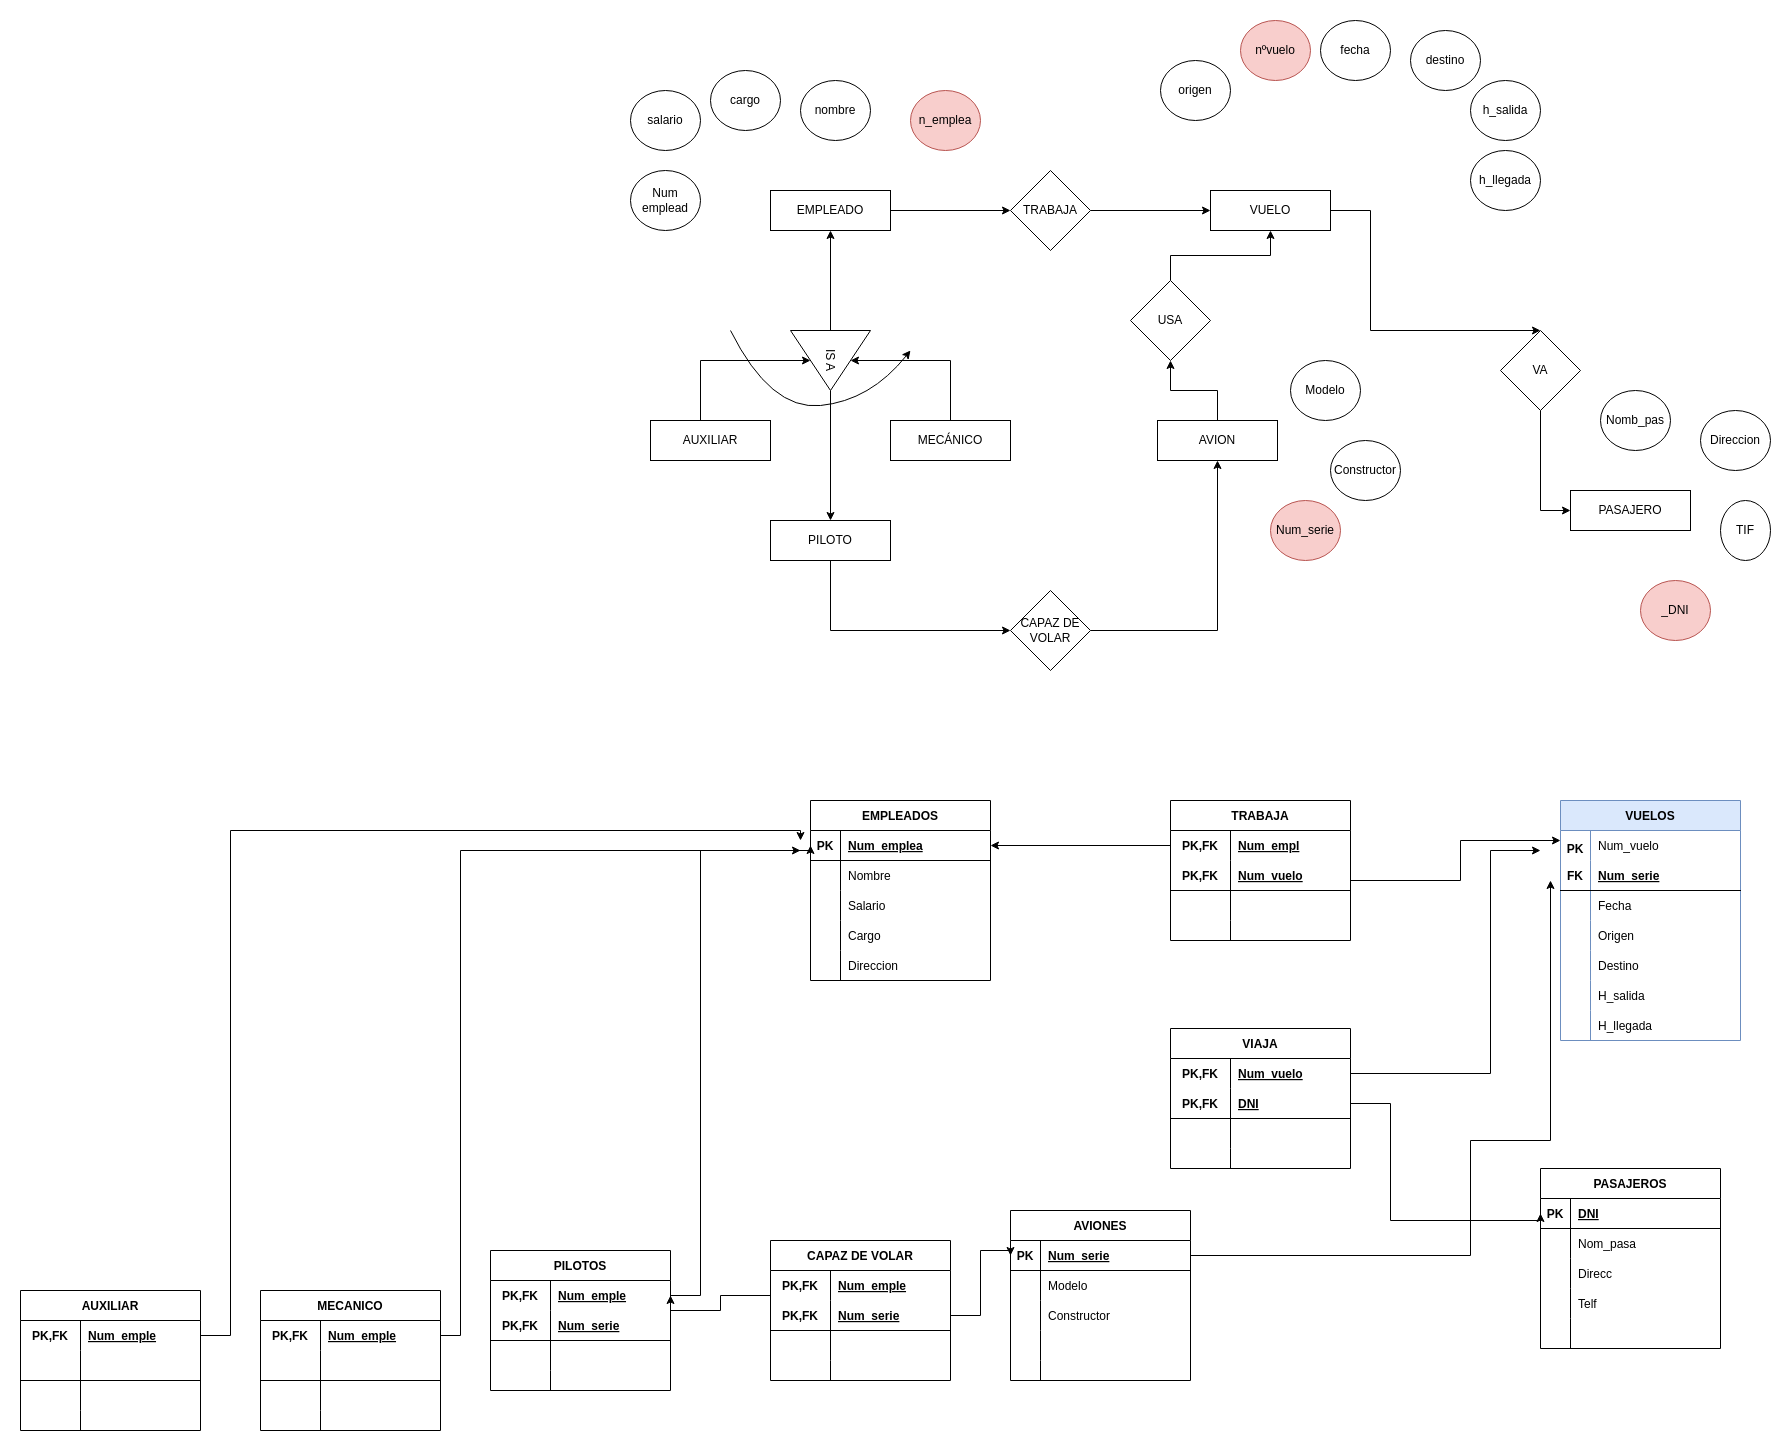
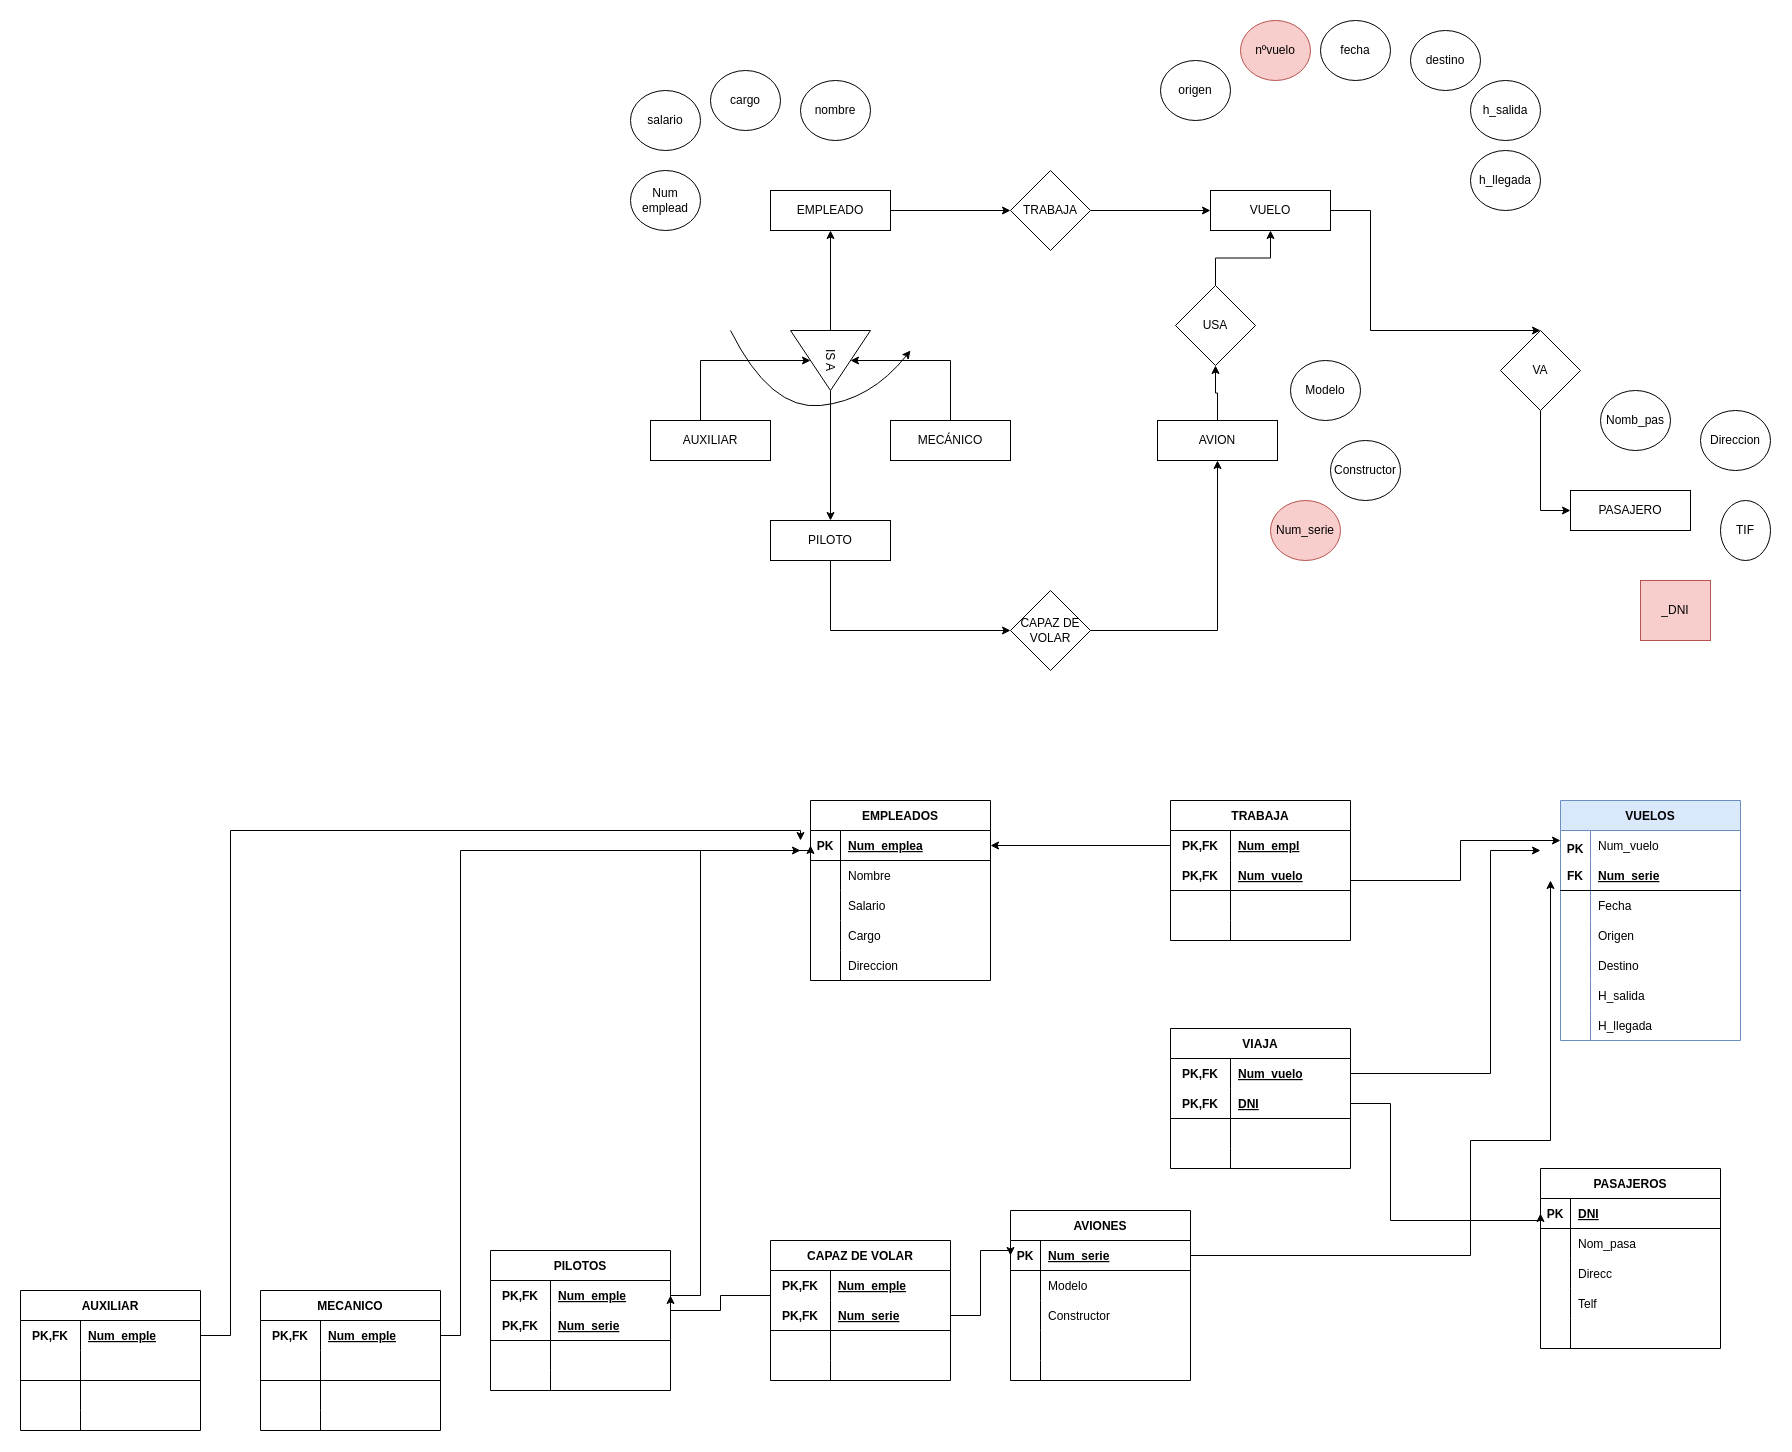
- <mxCell id="4" value="n_emplea" style="ellipse;whiteSpace=wrap;html=1;fillColor=#f8cecc;strokeColor=#b85450;" vertex="1" parent="1"><mxGeometry x="910" y="90" width="70" height="60" as="geometry" /></mxCell>
- <mxCell id="33" value="USA" style="rhombus;whiteSpace=wrap;html=1;" vertex="1" parent="1"><mxGeometry x="1130" y="280" width="80" height="80" as="geometry" /></mxCell>
+ <mxCell id="33" value="USA" style="rhombus;whiteSpace=wrap;html=1;" vertex="1" parent="1"><mxGeometry x="1175" y="285" width="80" height="80" as="geometry" /></mxCell>
- <mxCell id="40" value="_DNI" style="ellipse;whiteSpace=wrap;html=1;fillColor=#f8cecc;strokeColor=#b85450;" vertex="1" parent="1"><mxGeometry x="1640" y="580" width="70" height="60" as="geometry" /></mxCell>
+ <mxCell id="40" value="_DNI" style="whiteSpace=wrap;html=1;fillColor=#f8cecc;strokeColor=#b85450;rounded=0;" vertex="1" parent="1"><mxGeometry x="1640" y="580" width="70" height="60" as="geometry" /></mxCell>
